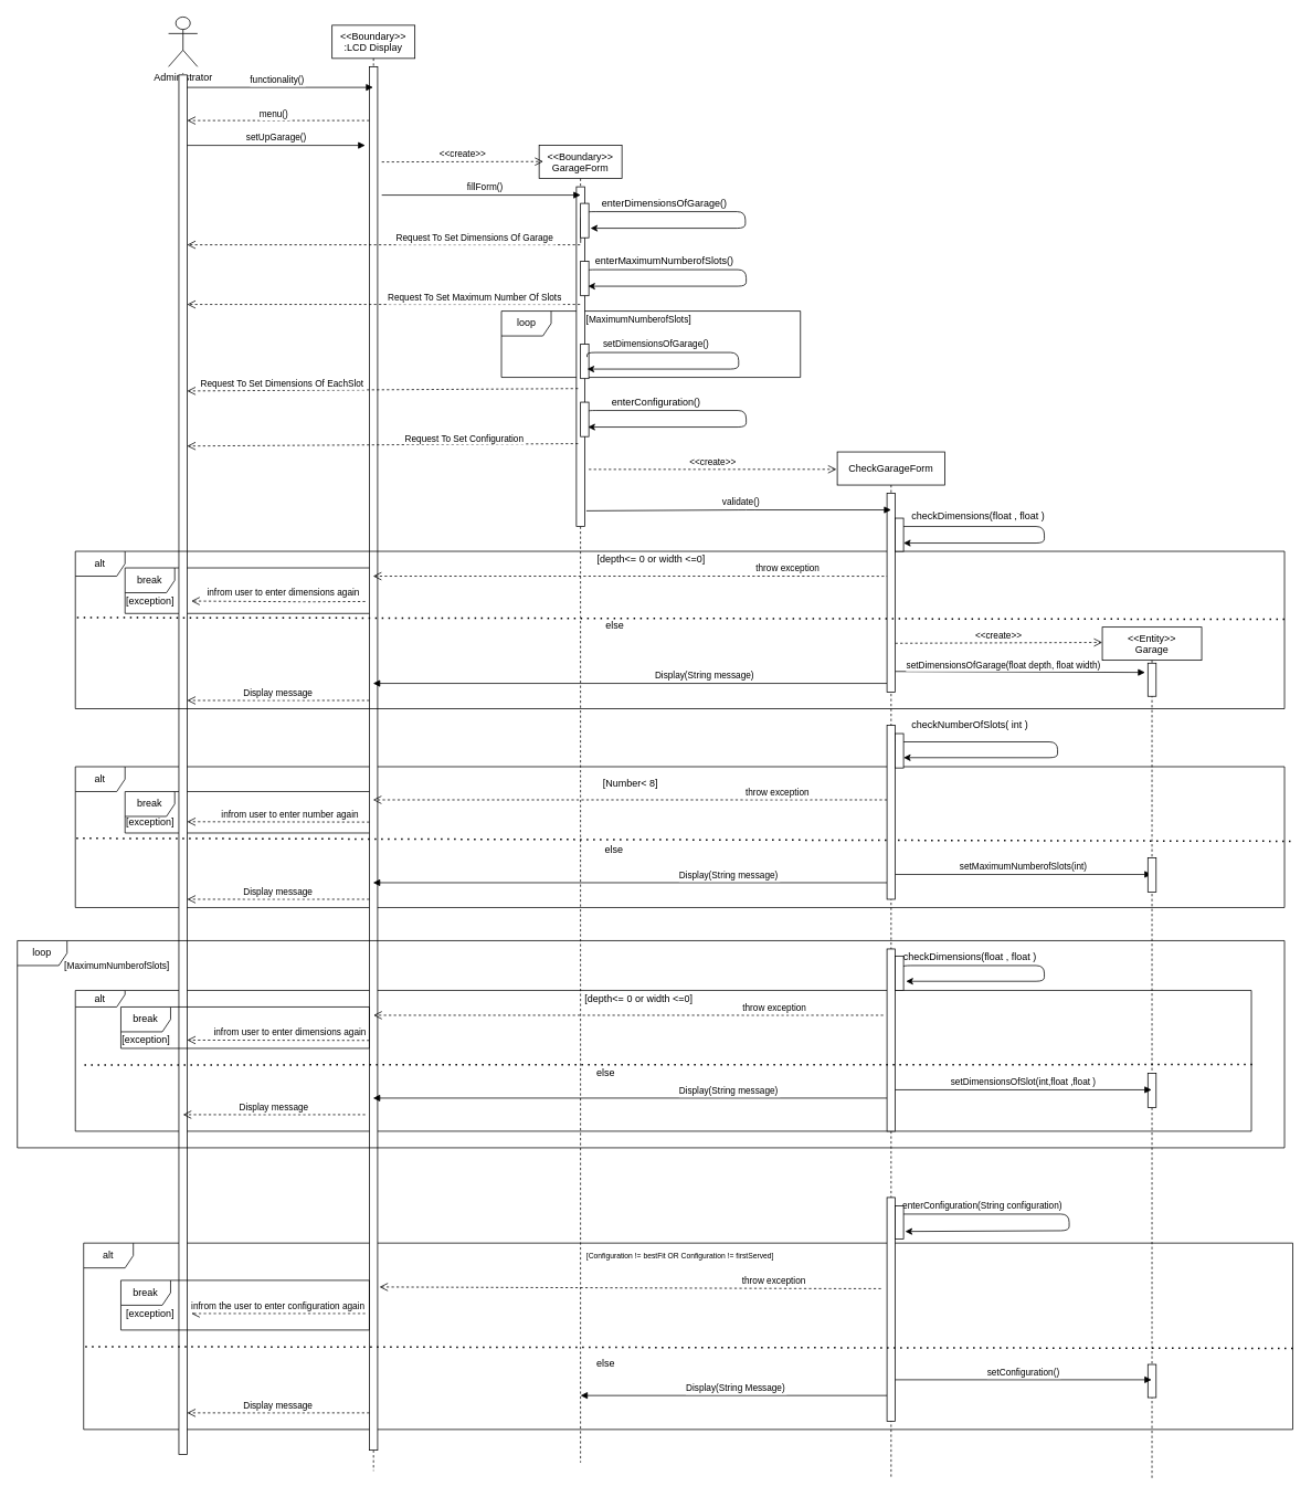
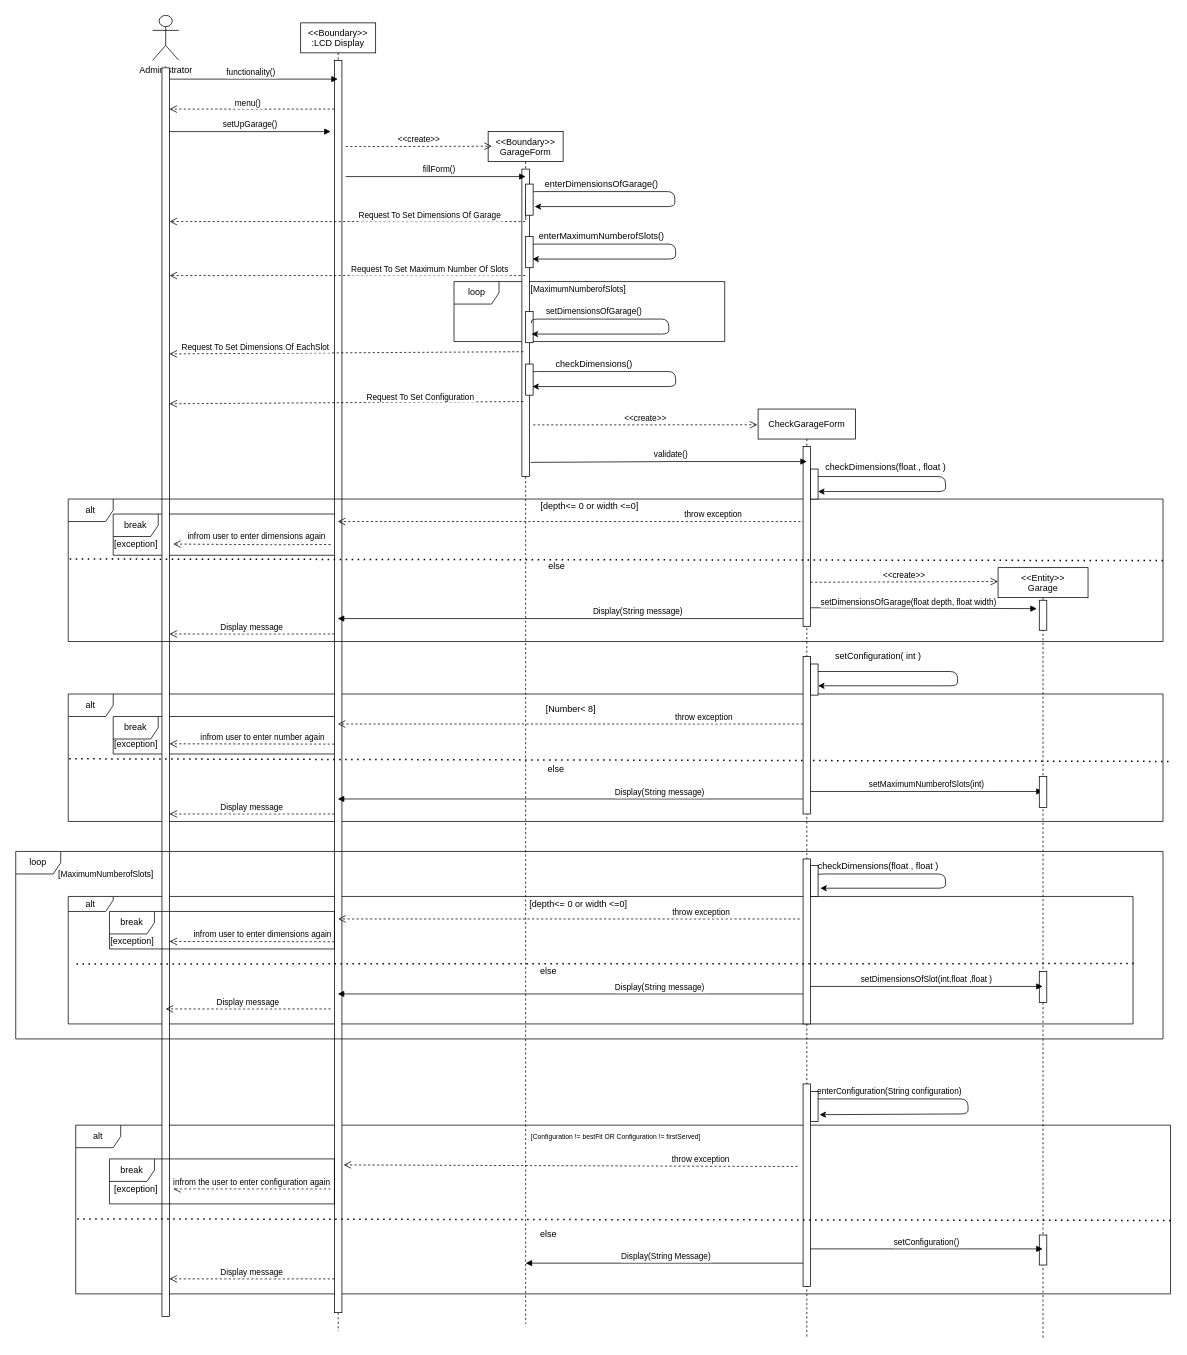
- <mxCell id="67" value="&lt;span style=&quot;text-align: left&quot;&gt;enterConfiguration()&lt;/span&gt;" style="text;html=1;align=center;verticalAlign=middle;resizable=0;points=[];autosize=1;" parent="1" vertex="1"><mxGeometry x="731" y="475" width="120" height="20" as="geometry" /></mxCell>
+ <mxCell id="67" value="&lt;span style=&quot;text-align: left&quot;&gt;checkDimensions()&lt;/span&gt;" style="text;html=1;align=center;verticalAlign=middle;resizable=0;points=[];autosize=1;" parent="1" vertex="1"><mxGeometry x="731" y="475" width="120" height="20" as="geometry" /></mxCell>
- <mxCell id="71" value="&lt;span style=&quot;text-align: left&quot;&gt;checkNumberOfSlots( int )&lt;/span&gt;" style="text;html=1;align=center;verticalAlign=middle;resizable=0;points=[];autosize=1;" parent="1" vertex="1"><mxGeometry x="1090" y="865" width="160" height="20" as="geometry" /></mxCell>
+ <mxCell id="71" value="&lt;span style=&quot;text-align: left&quot;&gt;setConfiguration( int )&lt;/span&gt;" style="text;html=1;align=center;verticalAlign=middle;resizable=0;points=[];autosize=1;" parent="1" vertex="1"><mxGeometry x="1090" y="865" width="160" height="20" as="geometry" /></mxCell>
